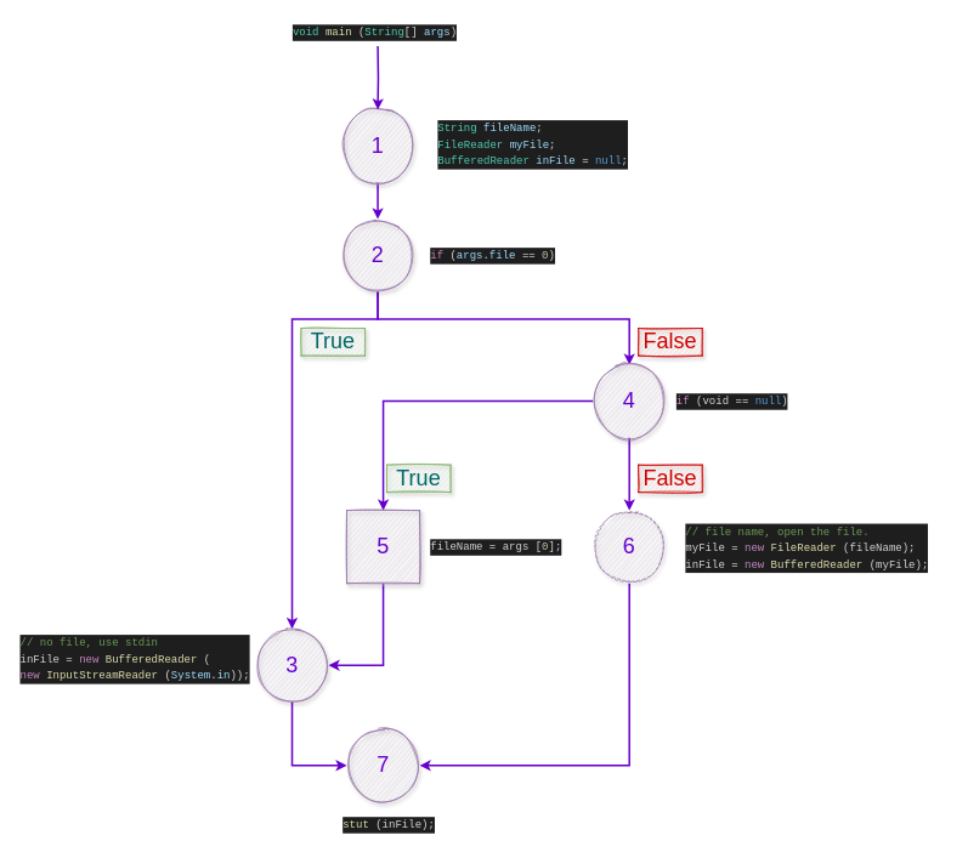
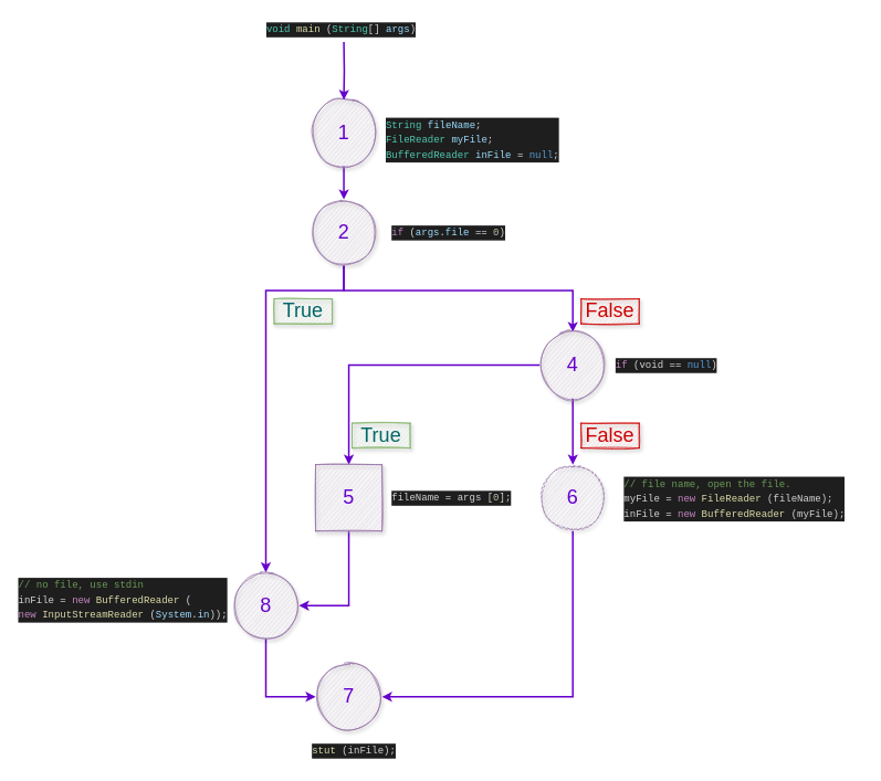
- <mxCell id="18" value="&lt;h1&gt;&lt;div style=&quot;color: rgb(212, 212, 212); background-color: rgb(30, 30, 30); font-family: Menlo, Monaco, &amp;quot;Courier New&amp;quot;, monospace; font-weight: normal; font-size: 12px; line-height: 18px;&quot;&gt;&lt;div&gt;        &lt;span style=&quot;color: #4ec9b0;&quot;&gt;String&lt;/span&gt; &lt;span style=&quot;color: #9cdcfe;&quot;&gt;fileName&lt;/span&gt;;&lt;/div&gt;&lt;div&gt;        &lt;span style=&quot;color: #4ec9b0;&quot;&gt;FileReader&lt;/span&gt; &lt;span style=&quot;color: #9cdcfe;&quot;&gt;myFile&lt;/span&gt;;&lt;/div&gt;&lt;div&gt;        &lt;span style=&quot;color: #4ec9b0;&quot;&gt;BufferedReader&lt;/span&gt; &lt;span style=&quot;color: #9cdcfe;&quot;&gt;inFile&lt;/span&gt; = &lt;span style=&quot;color: #569cd6;&quot;&gt;null&lt;/span&gt;;&lt;/div&gt;&lt;/div&gt;&lt;/h1&gt;" style="text;html=1;strokeColor=none;fillColor=none;spacing=5;spacingTop=-20;whiteSpace=wrap;overflow=hidden;rounded=0;shadow=1;sketch=1;fontFamily=Helvetica;fontSize=24;fontColor=#6600CC;" vertex="1" parent="1"><mxGeometry x="475" y="110" width="220" height="80" as="geometry" /></mxCell>
+ <mxCell id="18" value="&lt;h1&gt;&lt;div style=&quot;color: rgb(212, 212, 212); background-color: rgb(30, 30, 30); font-family: Menlo, Monaco, &amp;quot;Courier New&amp;quot;, monospace; font-weight: normal; font-size: 12px; line-height: 18px;&quot;&gt;&lt;div&gt;        &lt;span style=&quot;color: #4ec9b0;&quot;&gt;String&lt;/span&gt; &lt;span style=&quot;color: #9cdcfe;&quot;&gt;fileName&lt;/span&gt;;&lt;/div&gt;&lt;div&gt;        &lt;span style=&quot;color: #4ec9b0;&quot;&gt;FileReader&lt;/span&gt; &lt;span style=&quot;color: #9cdcfe;&quot;&gt;myFile&lt;/span&gt;;&lt;/div&gt;&lt;div&gt;        &lt;span style=&quot;color: #4ec9b0;&quot;&gt;BufferedReader&lt;/span&gt; &lt;span style=&quot;color: #9cdcfe;&quot;&gt;inFile&lt;/span&gt; = &lt;span style=&quot;color: #569cd6;&quot;&gt;null&lt;/span&gt;;&lt;/div&gt;&lt;/div&gt;&lt;/h1&gt;" style="text;html=1;strokeColor=none;fillColor=none;spacing=5;spacingTop=-20;whiteSpace=wrap;overflow=hidden;rounded=0;shadow=1;sketch=1;fontFamily=Helvetica;fontSize=24;fontColor=#6600CC;" vertex="1" parent="1"><mxGeometry x="460" y="120" width="220" height="80" as="geometry" /></mxCell>
- <mxCell id="16" value="&lt;font color=&quot;#6600cc&quot; style=&quot;font-size: 24px;&quot;&gt;3&lt;/font&gt;" style="ellipse;whiteSpace=wrap;html=1;aspect=fixed;fillColor=#e1d5e7;strokeColor=#9673a6;sketch=1;shadow=1;" vertex="1" parent="1"><mxGeometry x="280" y="690" width="80" height="80" as="geometry" /></mxCell>
+ <mxCell id="16" value="&lt;font color=&quot;#6600cc&quot; style=&quot;font-size: 24px;&quot;&gt;8&lt;/font&gt;" style="ellipse;whiteSpace=wrap;html=1;aspect=fixed;fillColor=#e1d5e7;strokeColor=#9673a6;sketch=1;shadow=1;" vertex="1" parent="1"><mxGeometry x="280" y="690" width="80" height="80" as="geometry" /></mxCell>
